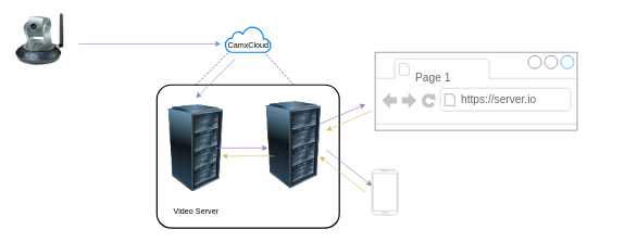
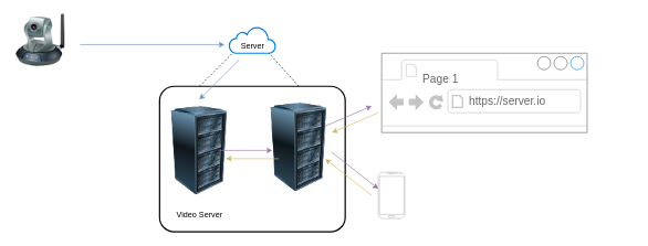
- <mxCell id="13" value="CamxCloud" style="text;html=1;align=center;verticalAlign=middle;resizable=0;points=[];autosize=1;strokeColor=none;" vertex="1" parent="11"><mxGeometry y="20" width="80" height="20" as="geometry" /></mxCell>
+ <mxCell id="13" value="Server" style="text;html=1;align=center;verticalAlign=middle;resizable=0;points=[];autosize=1;strokeColor=none;" vertex="1" parent="11"><mxGeometry y="20" width="80" height="20" as="geometry" /></mxCell>
